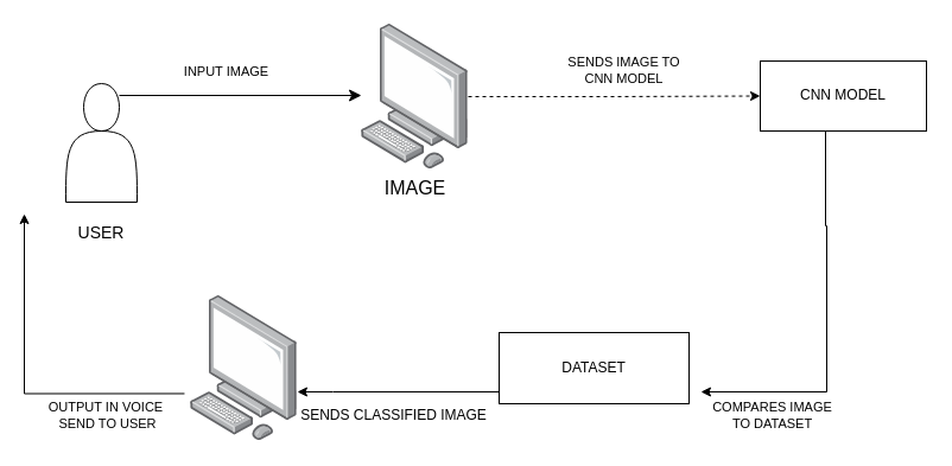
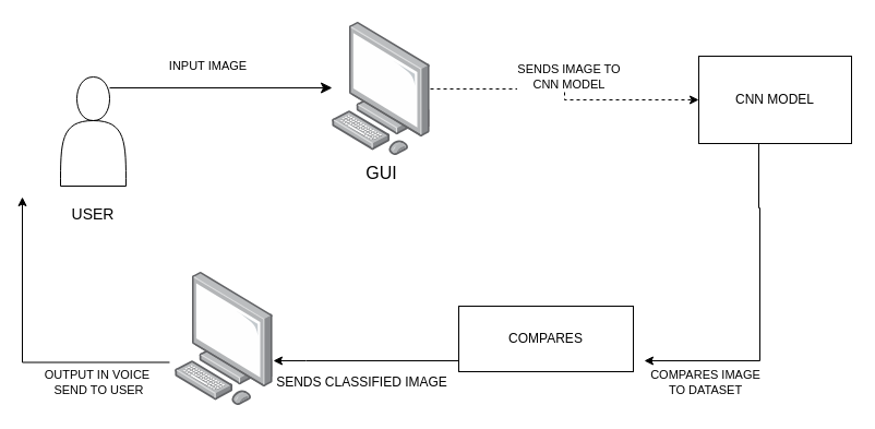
- <mxCell id="7" value="CNN MODEL" style="rounded=0;whiteSpace=wrap;html=1;" vertex="1" parent="1"><mxGeometry x="640" y="50.99" width="140" height="59.01" as="geometry" /></mxCell>
+ <mxCell id="7" value="CNN MODEL" style="rounded=0;whiteSpace=wrap;html=1;" vertex="1" parent="1"><mxGeometry x="640" y="50.99" width="140" height="80" as="geometry" /></mxCell>
- <mxCell id="5" value="&lt;font size=&quot;3&quot;&gt;IMAGE&lt;/font&gt;" style="image;points=[];aspect=fixed;html=1;align=center;shadow=0;dashed=0;image=img/lib/allied_telesis/computer_and_terminals/Personal_Computer.svg;" vertex="1" parent="1"><mxGeometry x="304" y="20" width="90" height="121.98" as="geometry" /></mxCell>
+ <mxCell id="5" value="&lt;font size=&quot;3&quot;&gt;GUI&lt;/font&gt;" style="image;points=[];aspect=fixed;html=1;align=center;shadow=0;dashed=0;image=img/lib/allied_telesis/computer_and_terminals/Personal_Computer.svg;" vertex="1" parent="1"><mxGeometry x="304" y="20" width="90" height="121.98" as="geometry" /></mxCell>
- <mxCell id="9" value="DATASET" style="rounded=0;whiteSpace=wrap;html=1;" vertex="1" parent="1"><mxGeometry x="420" y="280" width="160" height="60" as="geometry" /></mxCell>
+ <mxCell id="9" value="COMPARES" style="rounded=0;whiteSpace=wrap;html=1;" vertex="1" parent="1"><mxGeometry x="420" y="280" width="160" height="60" as="geometry" /></mxCell>
